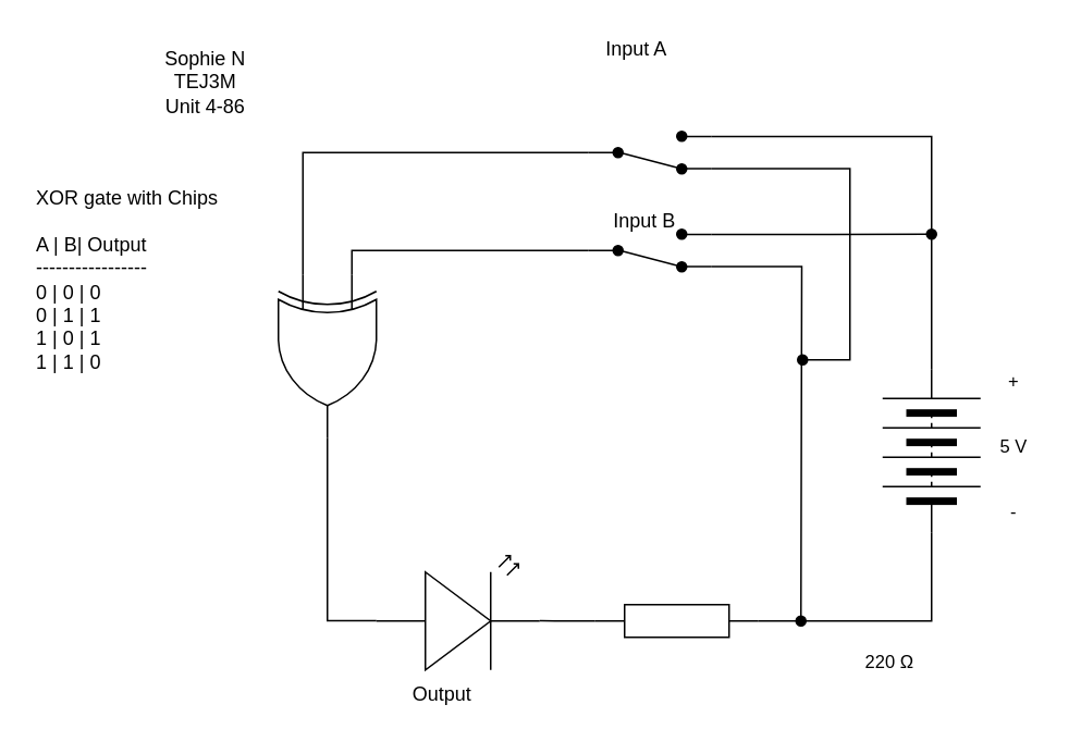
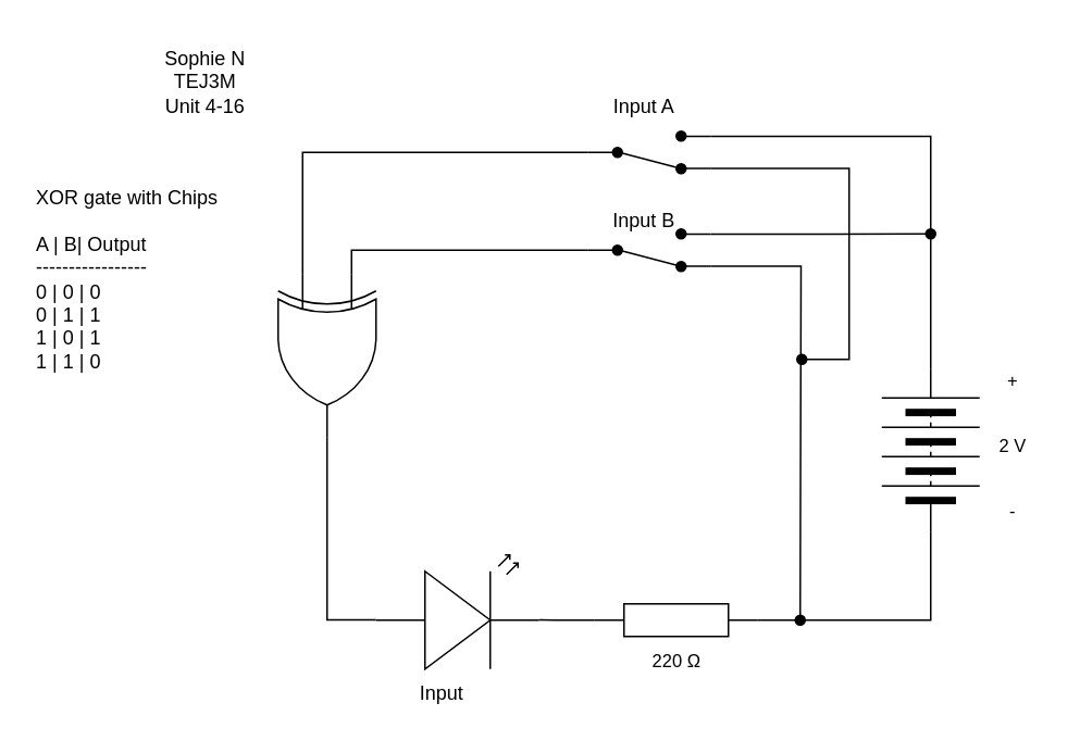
- <mxCell id="23" value="Input A" style="text;html=1;align=center;verticalAlign=middle;resizable=0;points=[];autosize=1;strokeColor=none;fillColor=none;" vertex="1" parent="1"><mxGeometry x="359" y="15" width="60" height="30" as="geometry" /></mxCell>
+ <mxCell id="23" value="Input A" style="text;html=1;align=center;verticalAlign=middle;resizable=0;points=[];autosize=1;strokeColor=none;fillColor=none;" vertex="1" parent="1"><mxGeometry x="364" y="50" width="60" height="30" as="geometry" /></mxCell>
- <mxCell id="16" value="Sophie N&lt;div&gt;TEJ3M&lt;/div&gt;&lt;div&gt;Unit 4-86&lt;/div&gt;" style="text;html=1;align=center;verticalAlign=middle;resizable=0;points=[];autosize=1;strokeColor=none;fillColor=none;" vertex="1" parent="1"><mxGeometry x="90" y="20" width="70" height="60" as="geometry" /></mxCell>
+ <mxCell id="16" value="Sophie N&lt;div&gt;TEJ3M&lt;/div&gt;&lt;div&gt;Unit 4-16&lt;/div&gt;" style="text;html=1;align=center;verticalAlign=middle;resizable=0;points=[];autosize=1;strokeColor=none;fillColor=none;" vertex="1" parent="1"><mxGeometry x="90" y="20" width="70" height="60" as="geometry" /></mxCell>
- <mxCell id="20" value="5 V" style="text;html=1;align=center;verticalAlign=middle;resizable=0;points=[];autosize=1;strokeColor=none;fillColor=none;fontFamily=Helvetica;fontSize=11;fontColor=default;labelBackgroundColor=default;" vertex="1" parent="1"><mxGeometry x="600" y="258" width="40" height="30" as="geometry" /></mxCell>
+ <mxCell id="20" value="2 V" style="text;html=1;align=center;verticalAlign=middle;resizable=0;points=[];autosize=1;strokeColor=none;fillColor=none;fontFamily=Helvetica;fontSize=11;fontColor=default;labelBackgroundColor=default;" vertex="1" parent="1"><mxGeometry x="600" y="258" width="40" height="30" as="geometry" /></mxCell>
- <mxCell id="18" value="220&amp;nbsp;Ω" style="text;html=1;align=center;verticalAlign=middle;resizable=0;points=[];autosize=1;strokeColor=none;fillColor=none;fontFamily=Helvetica;fontSize=11;fontColor=default;labelBackgroundColor=default;" vertex="1" parent="1"><mxGeometry x="519" y="390" width="50" height="30" as="geometry" /></mxCell>
+ <mxCell id="18" value="220&amp;nbsp;Ω" style="text;html=1;align=center;verticalAlign=middle;resizable=0;points=[];autosize=1;strokeColor=none;fillColor=none;fontFamily=Helvetica;fontSize=11;fontColor=default;labelBackgroundColor=default;" vertex="1" parent="1"><mxGeometry x="389" y="390" width="50" height="30" as="geometry" /></mxCell>
- <mxCell id="19" value="Output" style="text;html=1;align=center;verticalAlign=middle;resizable=0;points=[];autosize=1;strokeColor=none;fillColor=none;" vertex="1" parent="1"><mxGeometry x="240" y="410" width="60" height="30" as="geometry" /></mxCell>
+ <mxCell id="19" value="Input" style="text;html=1;align=center;verticalAlign=middle;resizable=0;points=[];autosize=1;strokeColor=none;fillColor=none;" vertex="1" parent="1"><mxGeometry x="240" y="410" width="60" height="30" as="geometry" /></mxCell>
